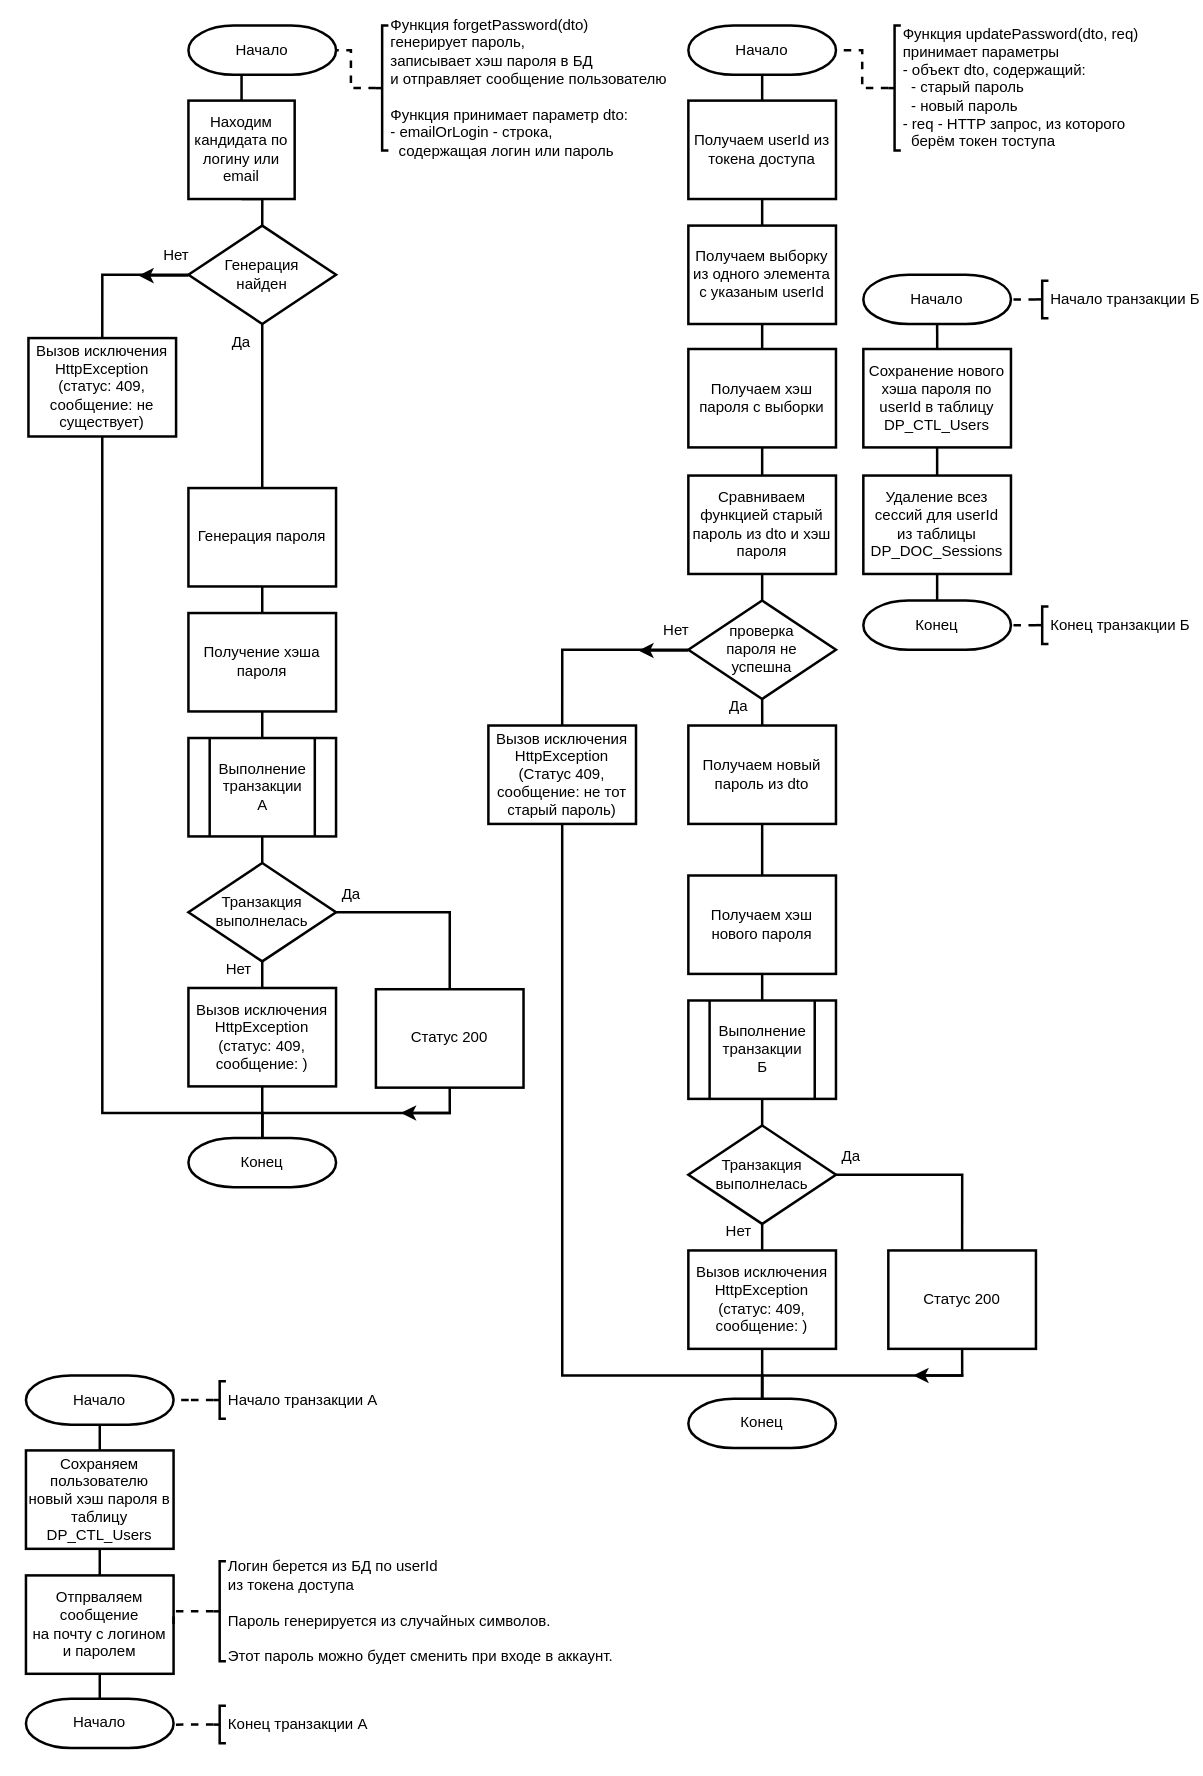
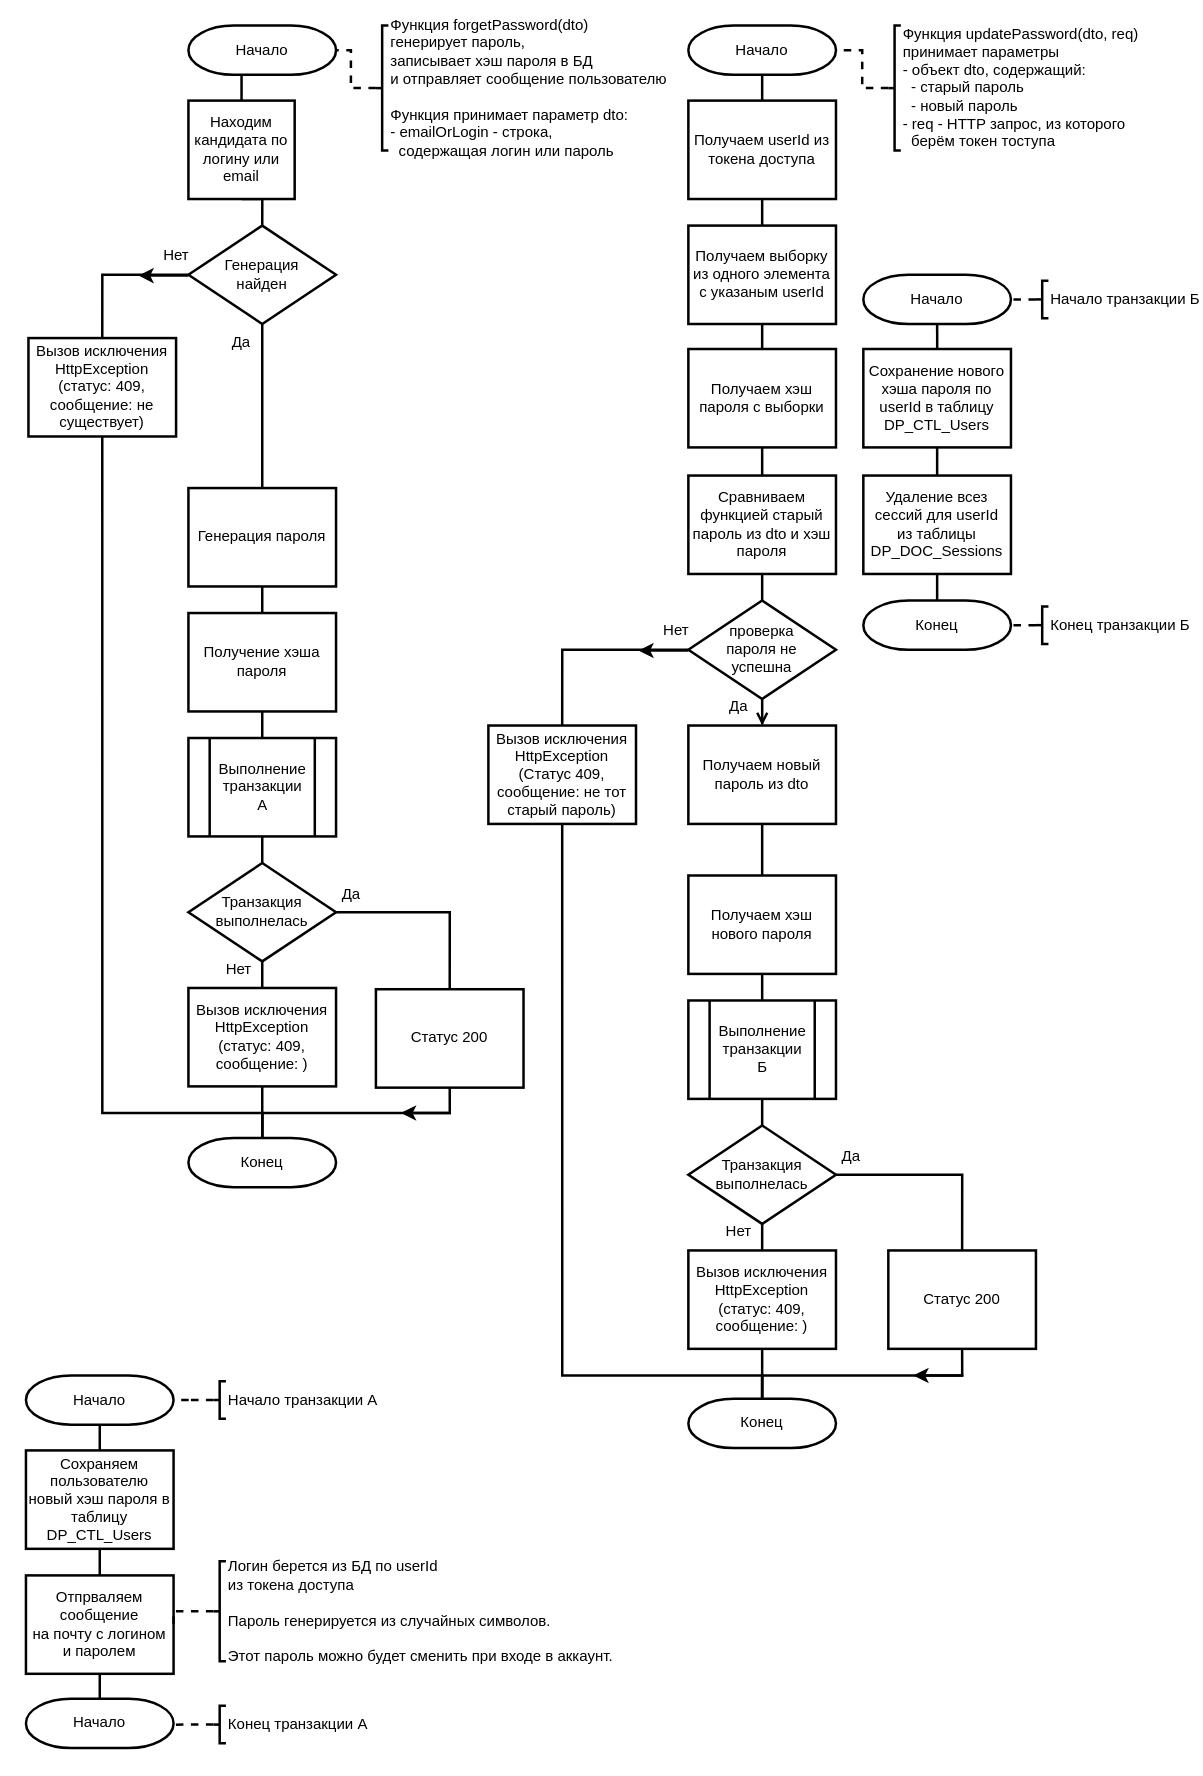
- <mxCell id="51" style="edgeStyle=orthogonalEdgeStyle;rounded=0;orthogonalLoop=1;jettySize=auto;html=1;exitX=0.5;exitY=1;exitDx=0;exitDy=0;exitPerimeter=0;strokeWidth=2;endArrow=none;endFill=0;" parent="1" source="53" target="57" edge="1"><mxGeometry relative="1" as="geometry" /></mxCell>
+ <mxCell id="51" style="edgeStyle=orthogonalEdgeStyle;rounded=0;orthogonalLoop=1;jettySize=auto;html=1;exitX=0.5;exitY=1;exitDx=0;exitDy=0;exitPerimeter=0;strokeWidth=2;endArrow=open;endFill=0;" parent="1" source="53" target="57" edge="1"><mxGeometry relative="1" as="geometry" /></mxCell>
